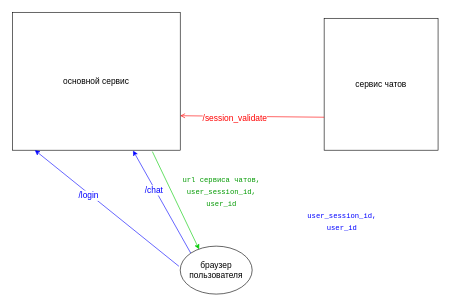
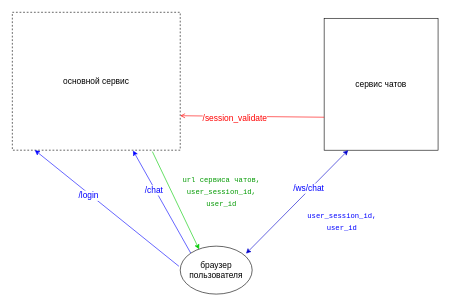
- <mxCell id="2" value="&lt;font style=&quot;font-size: 14px&quot;&gt;основной сервис&lt;/font&gt;" style="rounded=0;whiteSpace=wrap;html=1;" vertex="1" parent="1"><mxGeometry x="20" y="20" width="280" height="230" as="geometry" /></mxCell>
+ <mxCell id="2" value="&lt;font style=&quot;font-size: 14px&quot;&gt;основной сервис&lt;/font&gt;" style="rounded=0;whiteSpace=wrap;html=1;dashed=1;" vertex="1" parent="1"><mxGeometry x="20" y="20" width="280" height="230" as="geometry" /></mxCell>
+ <mxCell id="8" value="" style="endArrow=classic;html=1;entryX=0.211;entryY=1;entryDx=0;entryDy=0;entryPerimeter=0;exitX=0.915;exitY=0.155;exitDx=0;exitDy=0;exitPerimeter=0;strokeColor=#0000CC;startArrow=classic;startFill=1;" edge="1" parent="1" source="13" target="3"><mxGeometry width="50" height="50" relative="1" as="geometry"><mxPoint x="490" y="390" as="sourcePoint" /><mxPoint x="500" y="160" as="targetPoint" /></mxGeometry></mxCell>
+ <mxCell id="9" value="/ws/chat" style="edgeLabel;html=1;align=center;verticalAlign=middle;resizable=0;points=[];fontSize=14;fontColor=#0000FF;" vertex="1" connectable="0" parent="8"><mxGeometry x="0.242" y="3" relative="1" as="geometry"><mxPoint as="offset" /></mxGeometry></mxCell>
